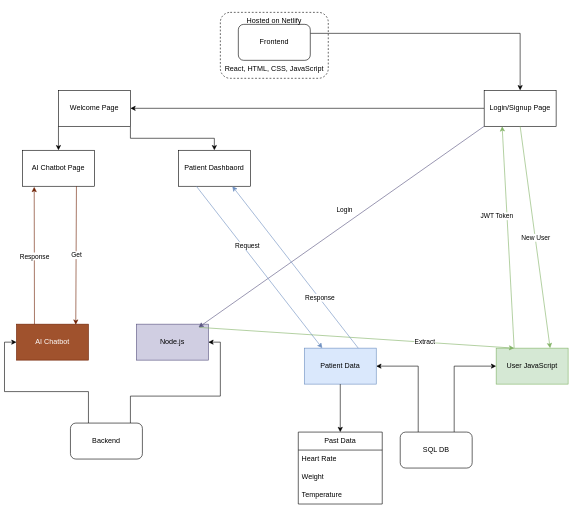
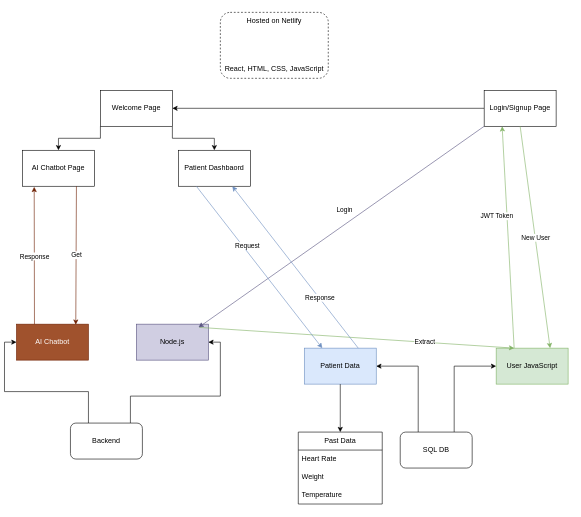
- <mxCell id="2" style="edgeStyle=orthogonalEdgeStyle;rounded=0;orthogonalLoop=1;jettySize=auto;html=1;exitX=1;exitY=0.25;exitDx=0;exitDy=0;entryX=0.5;entryY=0;entryDx=0;entryDy=0;" edge="1" parent="1" source="3" target="14"><mxGeometry relative="1" as="geometry" /></mxCell>
- <mxCell id="3" value="Frontend" style="rounded=1;whiteSpace=wrap;html=1;" vertex="1" parent="1"><mxGeometry x="390" y="40" width="120" height="60" as="geometry" /></mxCell>
- <mxCell id="12" value="Welcome Page" style="rounded=0;whiteSpace=wrap;html=1;" vertex="1" parent="1"><mxGeometry x="90" y="150" width="120" height="60" as="geometry" /></mxCell>
+ <mxCell id="12" value="Welcome Page" style="rounded=0;whiteSpace=wrap;html=1;" vertex="1" parent="1"><mxGeometry x="160" y="150" width="120" height="60" as="geometry" /></mxCell>
